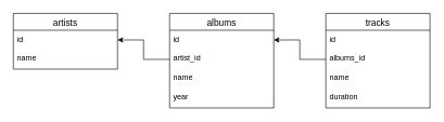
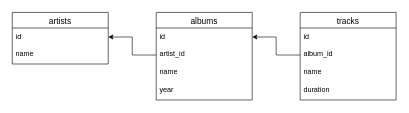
- <mxCell id="12" value="albums_id" style="text;strokeColor=none;fillColor=none;spacingLeft=4;spacingRight=4;overflow=hidden;rotatable=0;points=[[0,0.5],[1,0.5]];portConstraint=eastwest;fontSize=12;" vertex="1" parent="10"><mxGeometry y="56" width="160" height="30" as="geometry" /></mxCell>
+ <mxCell id="12" value="album_id" style="text;strokeColor=none;fillColor=none;spacingLeft=4;spacingRight=4;overflow=hidden;rotatable=0;points=[[0,0.5],[1,0.5]];portConstraint=eastwest;fontSize=12;" vertex="1" parent="10"><mxGeometry y="56" width="160" height="30" as="geometry" /></mxCell>
